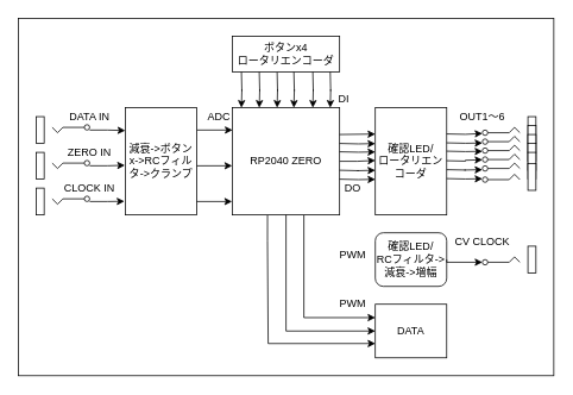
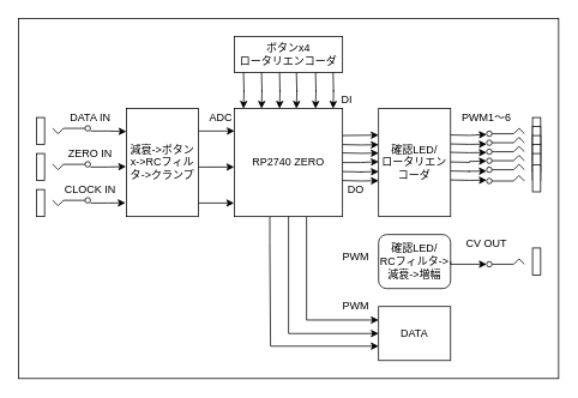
- <mxCell id="35" value="OUT1～6" style="text;html=1;align=center;verticalAlign=middle;whiteSpace=wrap;rounded=0;" vertex="1" parent="1"><mxGeometry x="500" y="120" width="80" height="20" as="geometry" /></mxCell>
+ <mxCell id="35" value="PWM1～6" style="text;html=1;align=center;verticalAlign=middle;whiteSpace=wrap;rounded=0;" vertex="1" parent="1"><mxGeometry x="500" y="120" width="80" height="20" as="geometry" /></mxCell>
- <mxCell id="6" value="RP2040 ZERO" style="whiteSpace=wrap;html=1;aspect=fixed;" vertex="1" parent="1"><mxGeometry x="260" y="120" width="120" height="120" as="geometry" /></mxCell>
+ <mxCell id="6" value="RP2740 ZERO" style="whiteSpace=wrap;html=1;aspect=fixed;" vertex="1" parent="1"><mxGeometry x="260" y="120" width="120" height="120" as="geometry" /></mxCell>
- <mxCell id="41" value="CV CLOCK" style="text;html=1;align=center;verticalAlign=middle;whiteSpace=wrap;rounded=0;" vertex="1" parent="1"><mxGeometry x="500" y="260" width="80" height="20" as="geometry" /></mxCell>
+ <mxCell id="41" value="CV OUT" style="text;html=1;align=center;verticalAlign=middle;whiteSpace=wrap;rounded=0;" vertex="1" parent="1"><mxGeometry x="500" y="260" width="80" height="20" as="geometry" /></mxCell>
